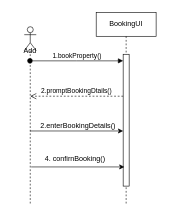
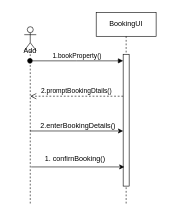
- <mxCell id="12" value="4. confirnBooking()" style="text;html=1;align=center;verticalAlign=middle;whiteSpace=wrap;rounded=0;" vertex="1" parent="1"><mxGeometry x="70" y="250" width="110" height="30" as="geometry" /></mxCell>
+ <mxCell id="12" value="1. confirnBooking()" style="text;html=1;align=center;verticalAlign=middle;whiteSpace=wrap;rounded=0;" vertex="1" parent="1"><mxGeometry x="70" y="250" width="110" height="30" as="geometry" /></mxCell>
